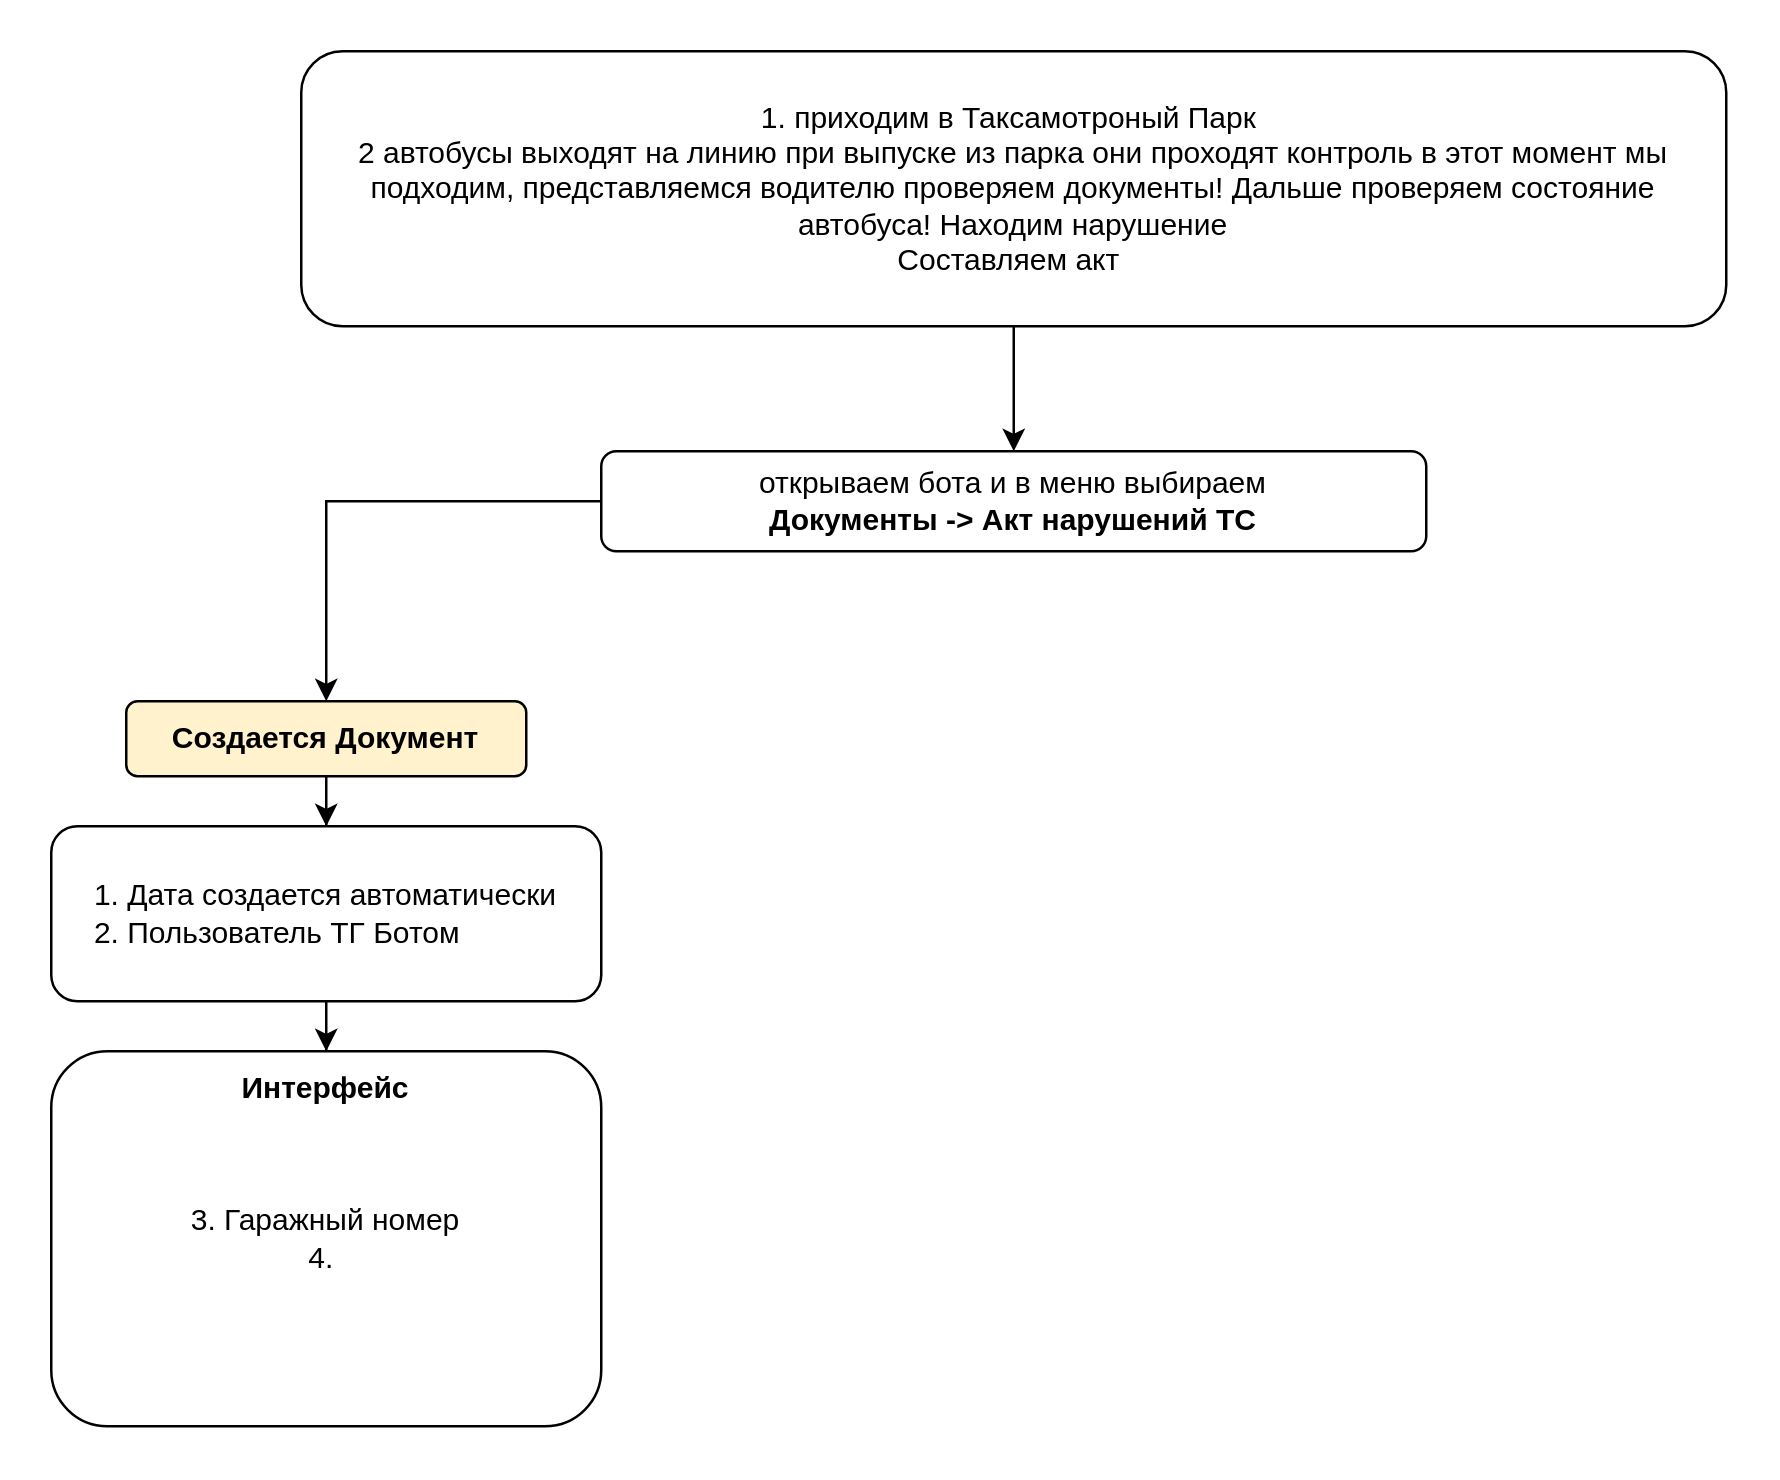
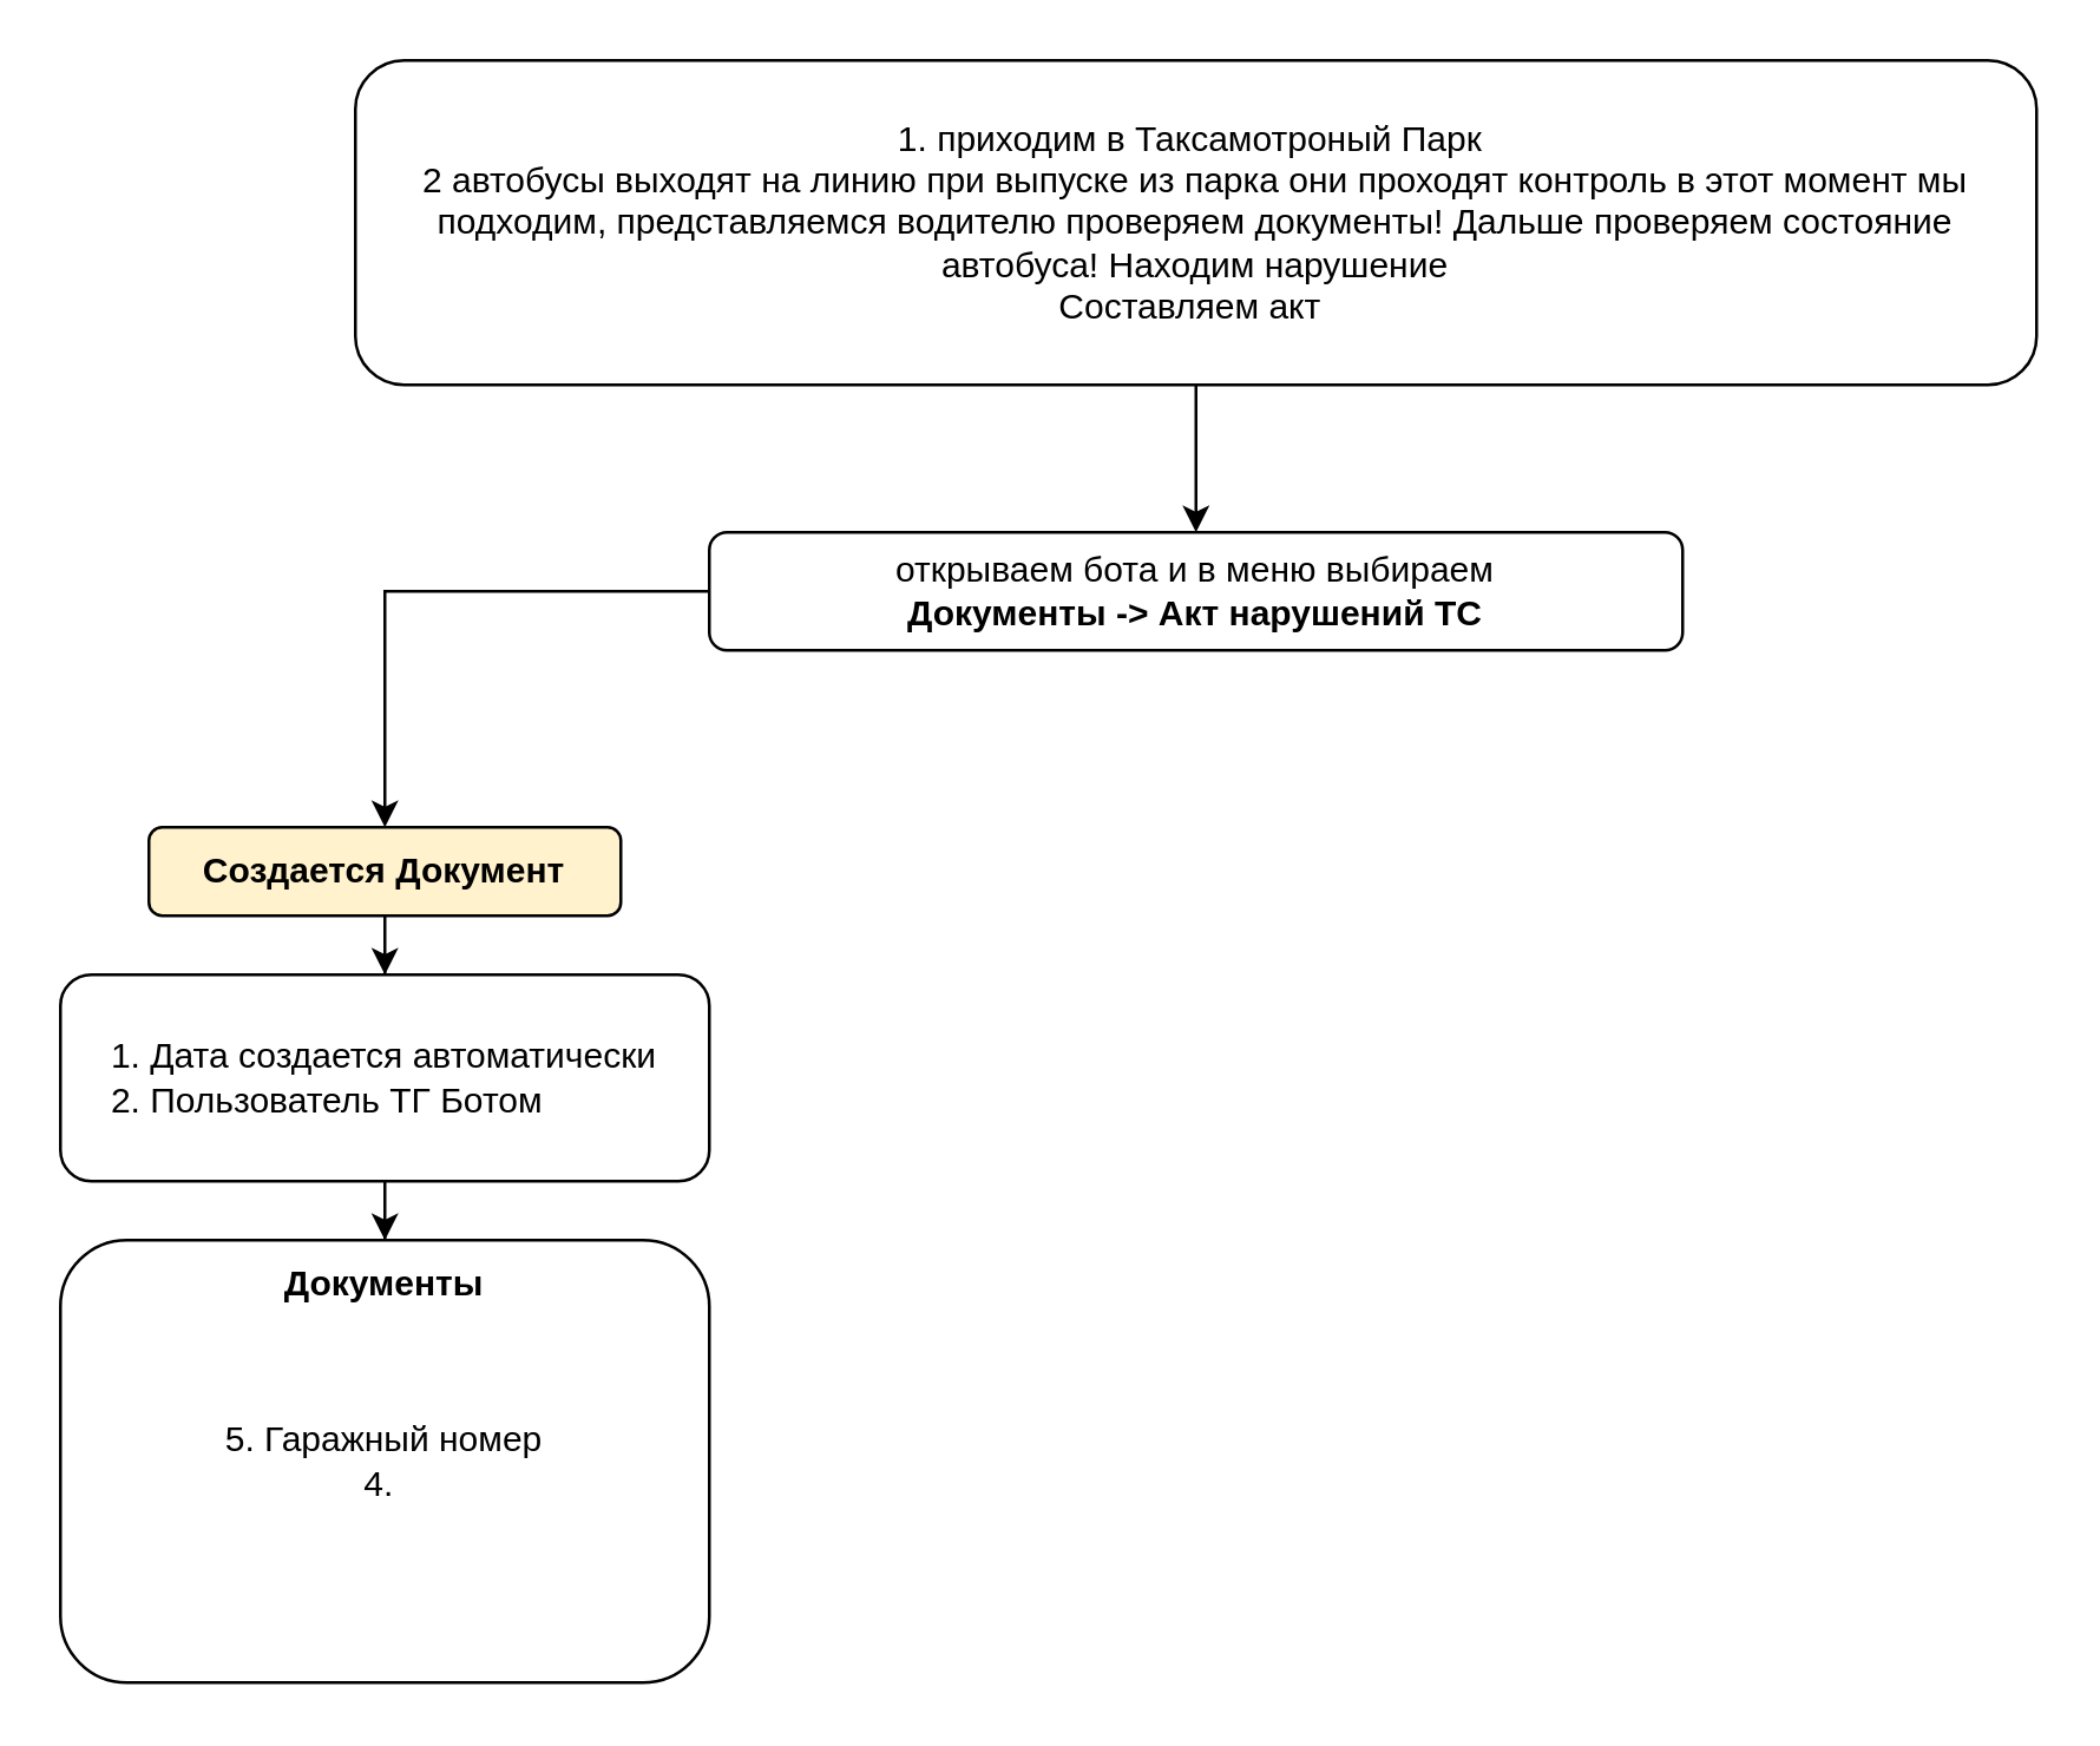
- <mxCell id="11" value="&lt;b&gt;Интерфейс&lt;/b&gt;" style="text;html=1;strokeColor=none;fillColor=none;align=center;verticalAlign=middle;whiteSpace=wrap;rounded=0;" vertex="1" parent="1"><mxGeometry x="100" y="420" width="60" height="30" as="geometry" /></mxCell>
+ <mxCell id="11" value="&lt;b&gt;Документы&lt;/b&gt;" style="text;html=1;strokeColor=none;fillColor=none;align=center;verticalAlign=middle;whiteSpace=wrap;rounded=0;" vertex="1" parent="1"><mxGeometry x="100" y="420" width="60" height="30" as="geometry" /></mxCell>
- <mxCell id="10" value="3. Гаражный номер&lt;br&gt;4.&amp;nbsp;" style="whiteSpace=wrap;html=1;rounded=1;" vertex="1" parent="1"><mxGeometry x="20" y="420" width="220" height="150" as="geometry" /></mxCell>
+ <mxCell id="10" value="5. Гаражный номер&lt;br&gt;4.&amp;nbsp;" style="whiteSpace=wrap;html=1;rounded=1;" vertex="1" parent="1"><mxGeometry x="20" y="420" width="220" height="150" as="geometry" /></mxCell>
